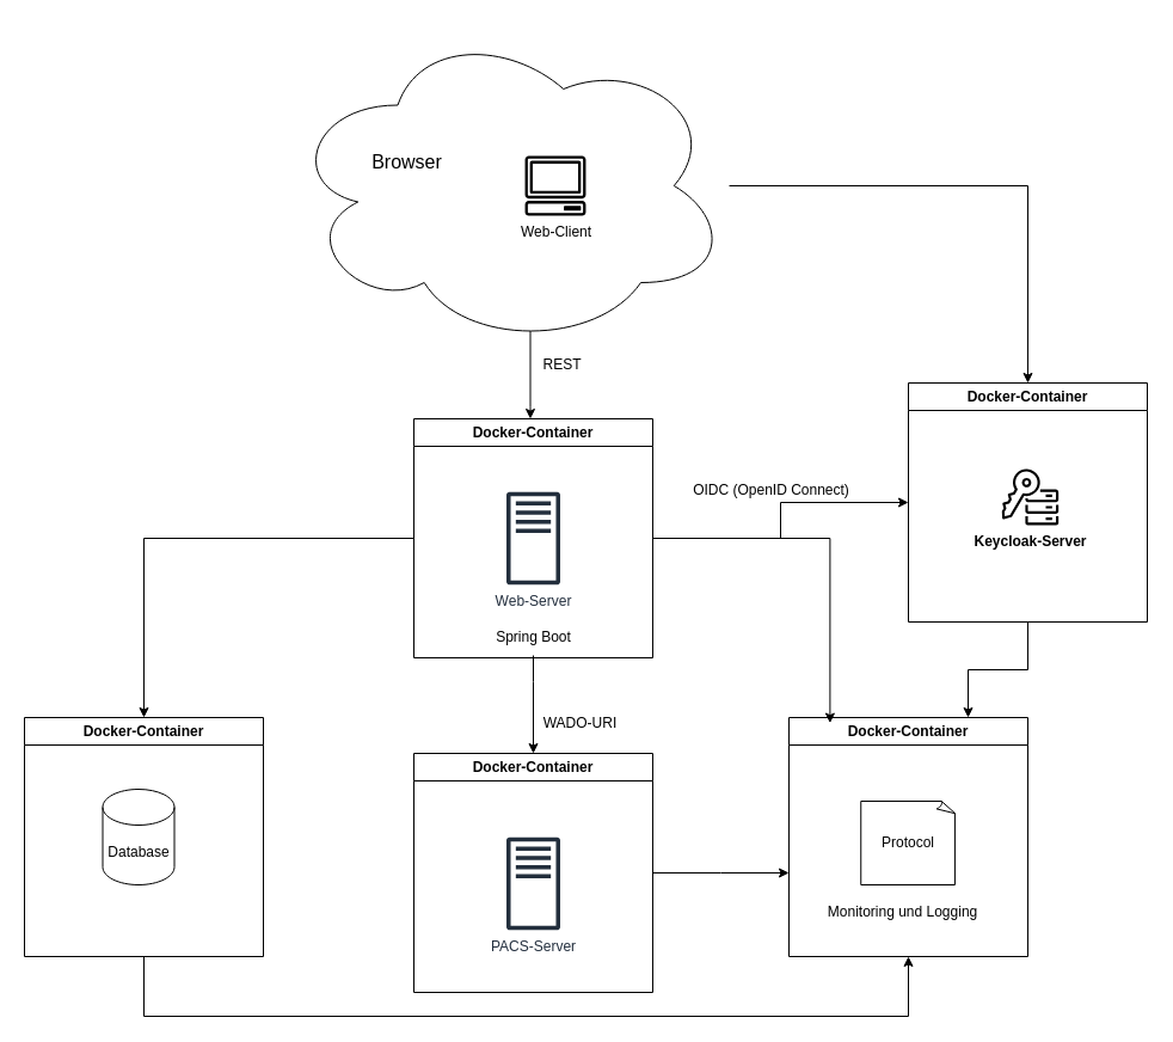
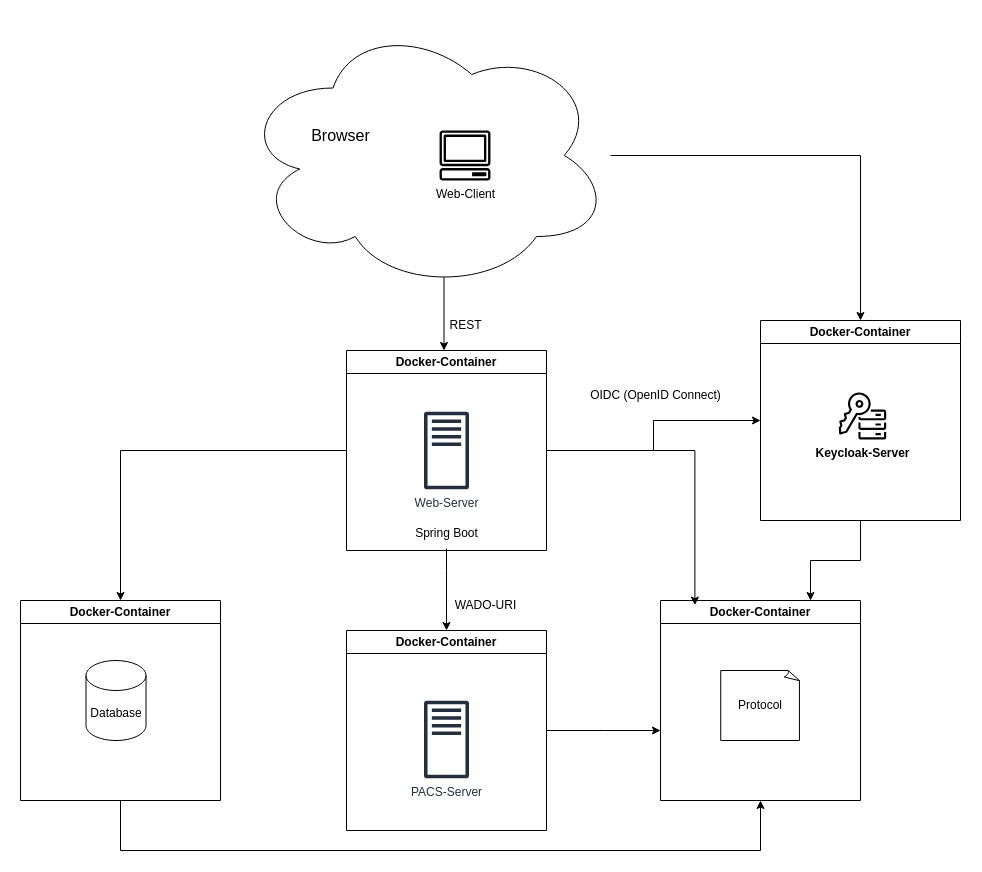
- <mxCell id="29" value="REST" style="text;html=1;align=center;verticalAlign=middle;resizable=0;points=[];autosize=1;strokeColor=none;fillColor=none;" vertex="1" parent="1"><mxGeometry x="440" y="290" width="60" height="30" as="geometry" /></mxCell>
+ <mxCell id="29" value="REST" style="text;html=1;align=center;verticalAlign=middle;resizable=0;points=[];autosize=1;strokeColor=none;fillColor=none;" vertex="1" parent="1"><mxGeometry x="435" y="310" width="60" height="30" as="geometry" /></mxCell>
- <mxCell id="30" value="OIDC (OpenID Connect)" style="text;html=1;align=center;verticalAlign=middle;resizable=0;points=[];autosize=1;strokeColor=none;fillColor=none;" vertex="1" parent="1"><mxGeometry x="570" y="395" width="150" height="30" as="geometry" /></mxCell>
+ <mxCell id="30" value="OIDC (OpenID Connect)" style="text;html=1;align=center;verticalAlign=middle;resizable=0;points=[];autosize=1;strokeColor=none;fillColor=none;" vertex="1" parent="1"><mxGeometry x="580" y="380" width="150" height="30" as="geometry" /></mxCell>
- <mxCell id="17" value="&lt;span data-end=&quot;3456&quot; data-start=&quot;3442&quot;&gt;Monitoring&lt;/span&gt; und &lt;span data-end=&quot;3472&quot; data-start=&quot;3461&quot;&gt;Logging&lt;/span&gt;" style="text;html=1;align=center;verticalAlign=middle;resizable=0;points=[];autosize=1;strokeColor=none;fillColor=none;" vertex="1" parent="14"><mxGeometry x="20" y="148" width="150" height="30" as="geometry" /></mxCell>
